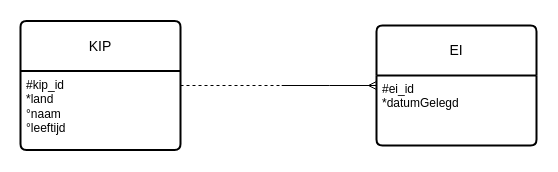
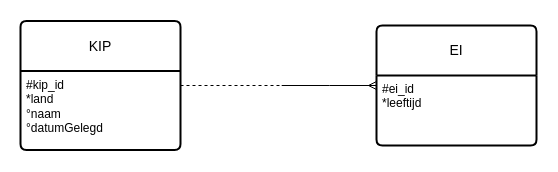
- <mxCell id="7" value="#ei_id&lt;br&gt;*datumGelegd" style="align=left;strokeColor=none;fillColor=none;spacingLeft=4;fontSize=12;verticalAlign=top;resizable=0;rotatable=0;part=1;html=1;" vertex="1" parent="6"><mxGeometry y="50" width="160" height="70" as="geometry" /></mxCell>
+ <mxCell id="7" value="#ei_id&lt;br&gt;*leeftijd" style="align=left;strokeColor=none;fillColor=none;spacingLeft=4;fontSize=12;verticalAlign=top;resizable=0;rotatable=0;part=1;html=1;" vertex="1" parent="6"><mxGeometry y="50" width="160" height="70" as="geometry" /></mxCell>
- <mxCell id="4" value="#kip_id&lt;br&gt;*land&lt;br&gt;°naam&lt;br&gt;°leeftijd&lt;br&gt;" style="align=left;strokeColor=none;fillColor=none;spacingLeft=4;fontSize=12;verticalAlign=top;resizable=0;rotatable=0;part=1;html=1;" vertex="1" parent="3"><mxGeometry y="50" width="160" height="79" as="geometry" /></mxCell>
+ <mxCell id="4" value="#kip_id&lt;br&gt;*land&lt;br&gt;°naam&lt;br&gt;°datumGelegd&lt;br&gt;" style="align=left;strokeColor=none;fillColor=none;spacingLeft=4;fontSize=12;verticalAlign=top;resizable=0;rotatable=0;part=1;html=1;" vertex="1" parent="3"><mxGeometry y="50" width="160" height="79" as="geometry" /></mxCell>
